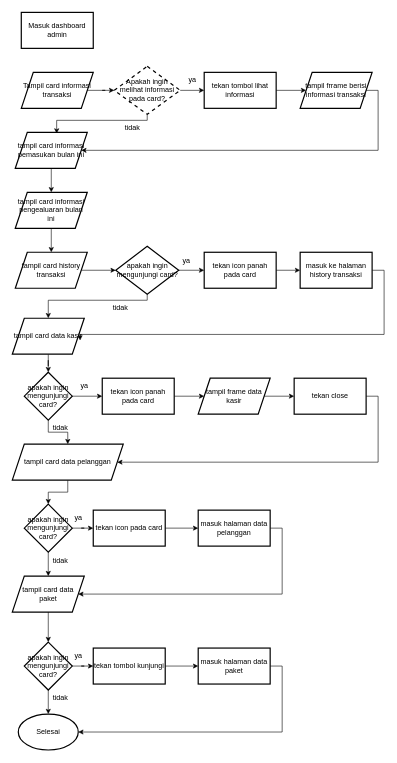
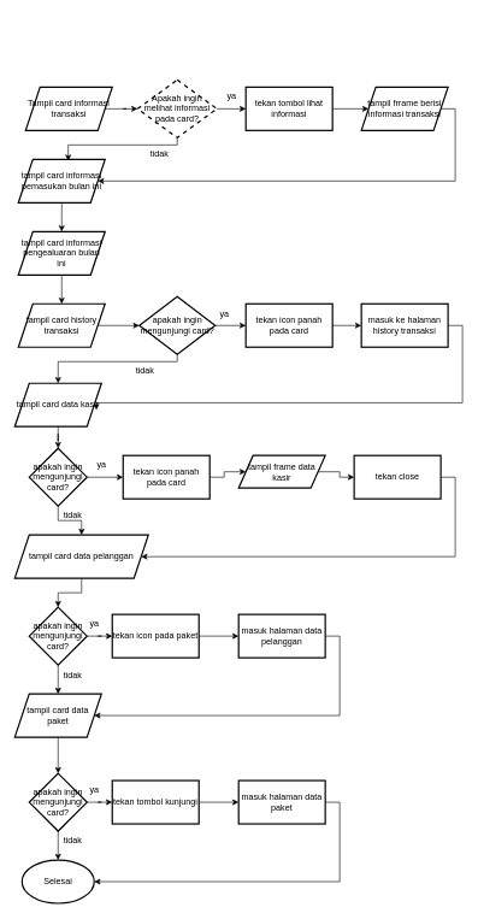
- <mxCell id="2" value="Masuk dashboard admin" style="whiteSpace=wrap;html=1;strokeWidth=2;" vertex="1" parent="1"><mxGeometry x="35" y="20" width="120" height="60" as="geometry" /></mxCell>
- <mxCell id="37" value="tampil frame data kasir" style="shape=parallelogram;perimeter=parallelogramPerimeter;whiteSpace=wrap;html=1;fixedSize=1;strokeWidth=2;" vertex="1" parent="1"><mxGeometry x="330" y="630" width="120" height="60" as="geometry" /></mxCell>
+ <mxCell id="37" value="tampil frame data kasir" style="shape=parallelogram;perimeter=parallelogramPerimeter;whiteSpace=wrap;html=1;fixedSize=1;strokeWidth=2;" vertex="1" parent="1"><mxGeometry x="330" y="630" width="120" height="45" as="geometry" /></mxCell>
- <mxCell id="48" value="tekan icon pada card" style="whiteSpace=wrap;html=1;strokeWidth=2;" vertex="1" parent="1"><mxGeometry x="155" y="850" width="120" height="60" as="geometry" /></mxCell>
+ <mxCell id="48" value="tekan icon pada paket" style="whiteSpace=wrap;html=1;strokeWidth=2;" vertex="1" parent="1"><mxGeometry x="155" y="850" width="120" height="60" as="geometry" /></mxCell>
